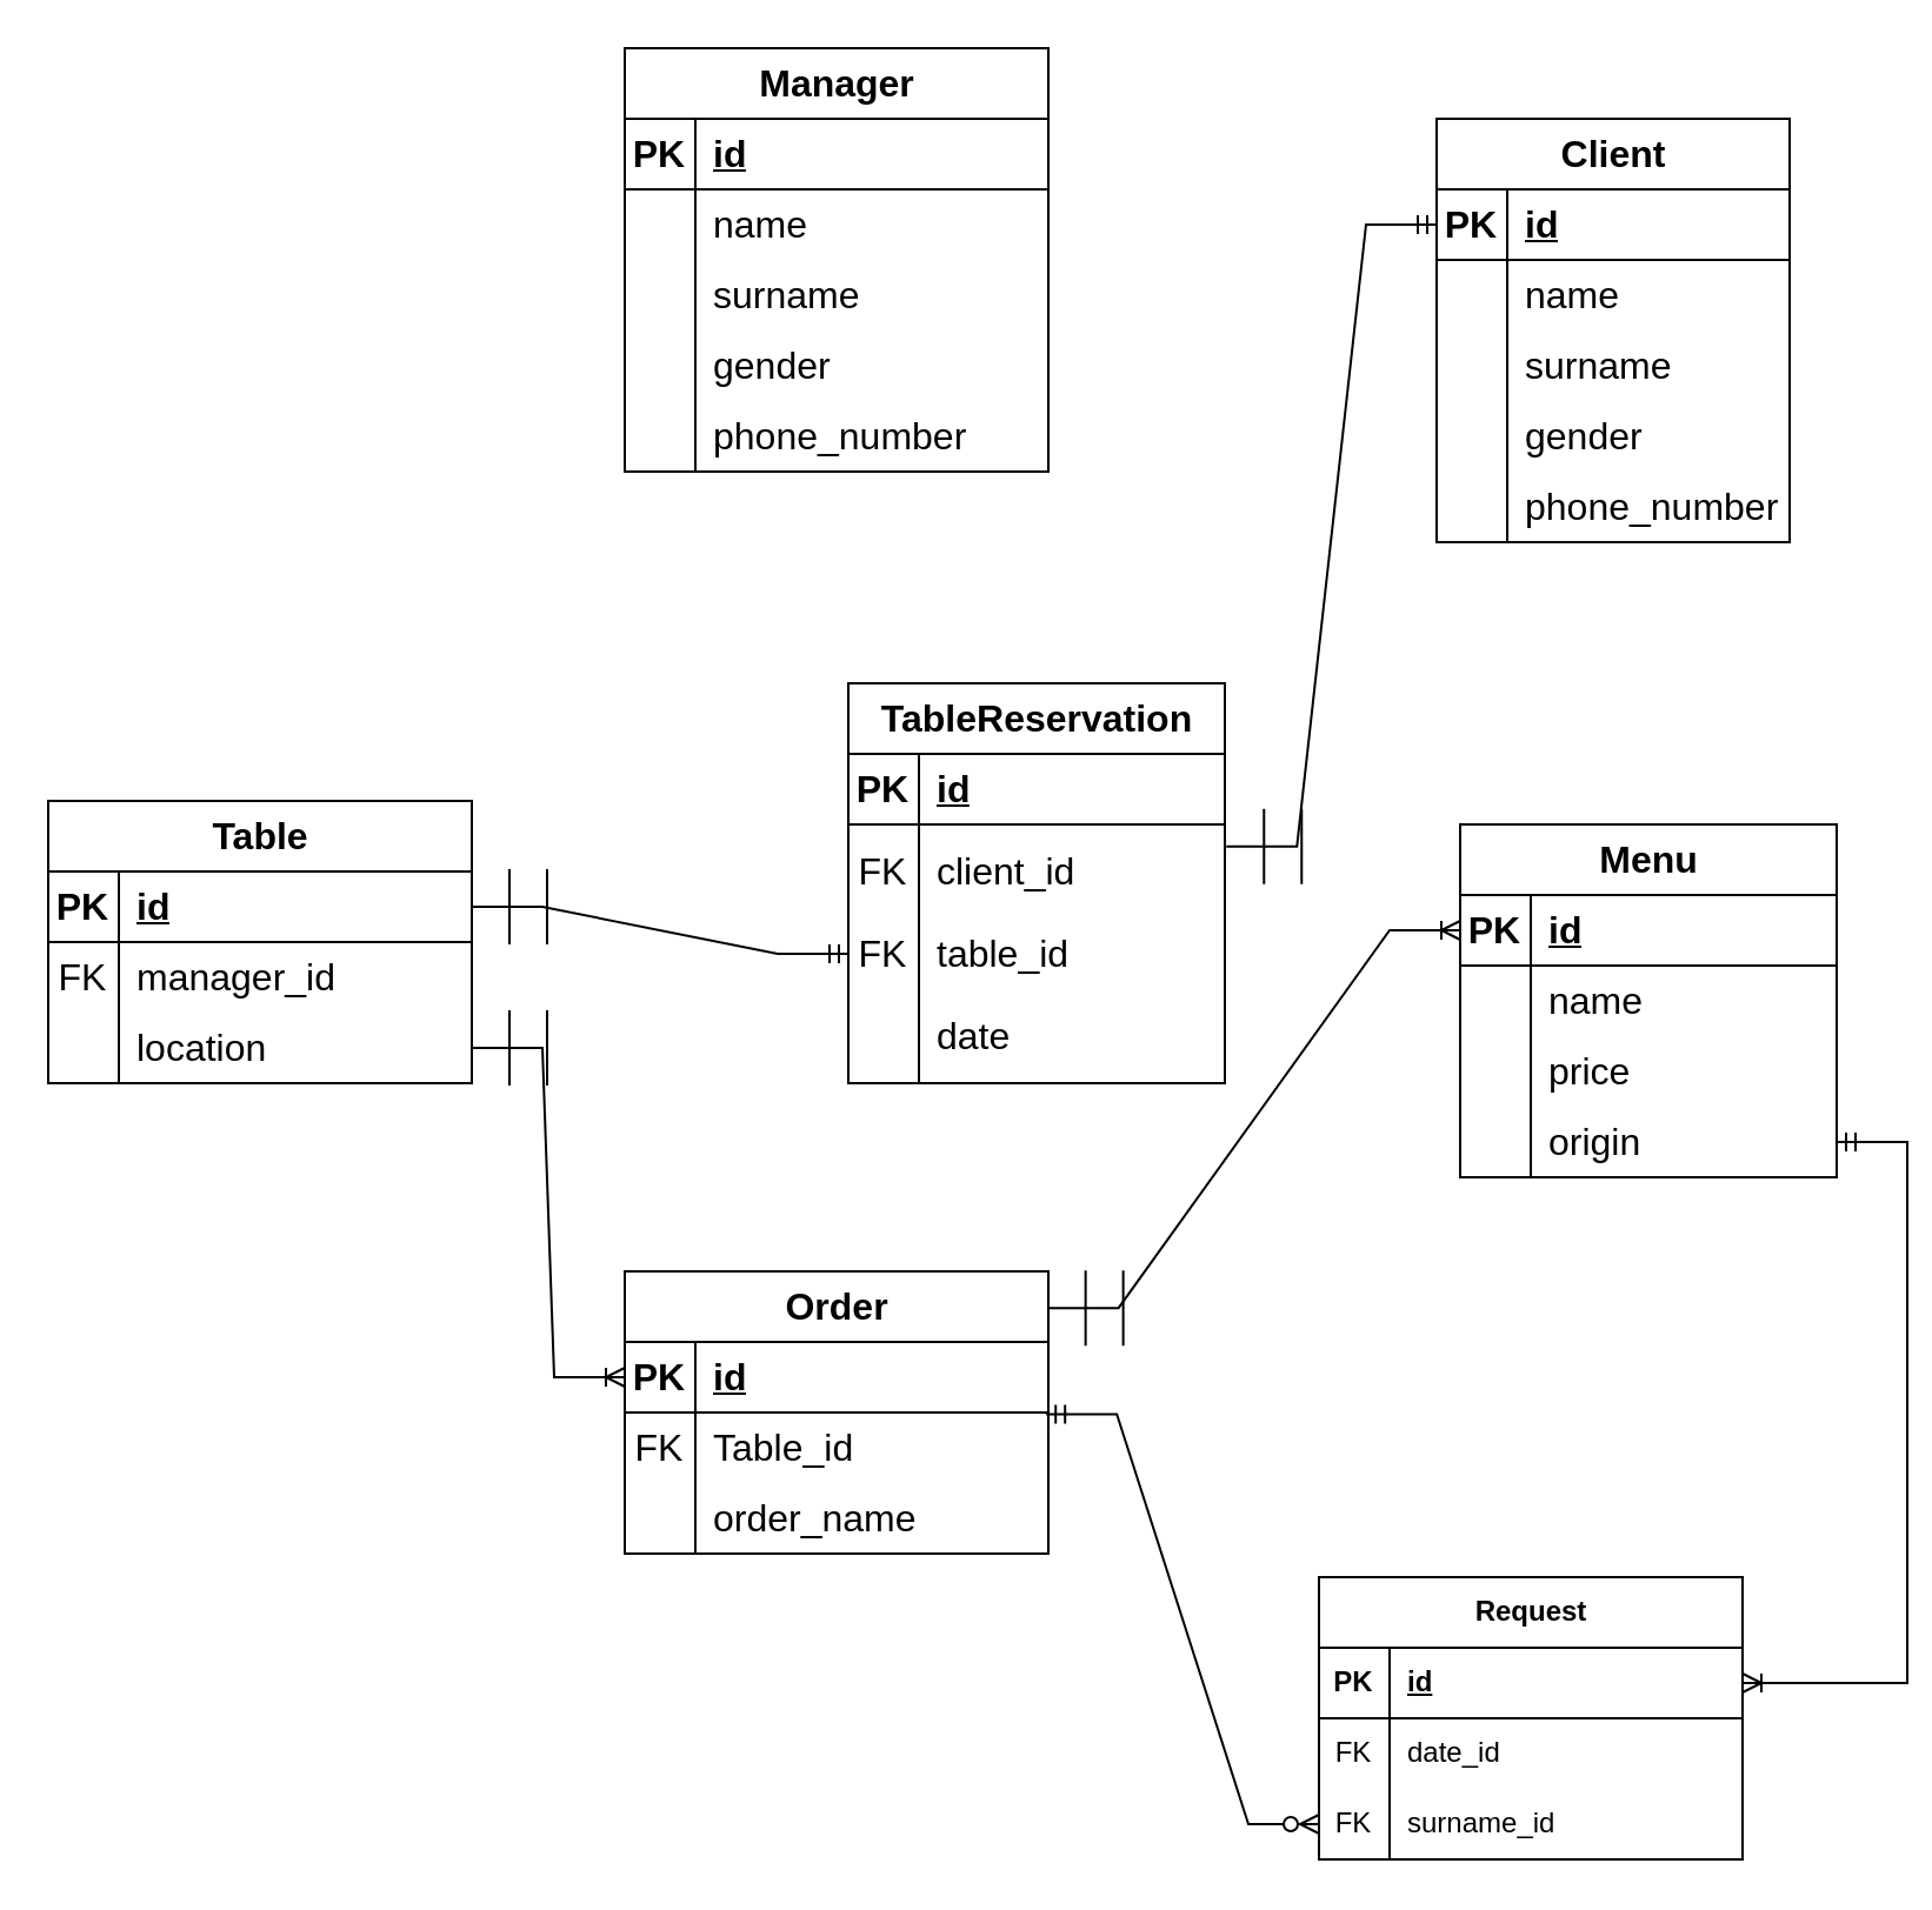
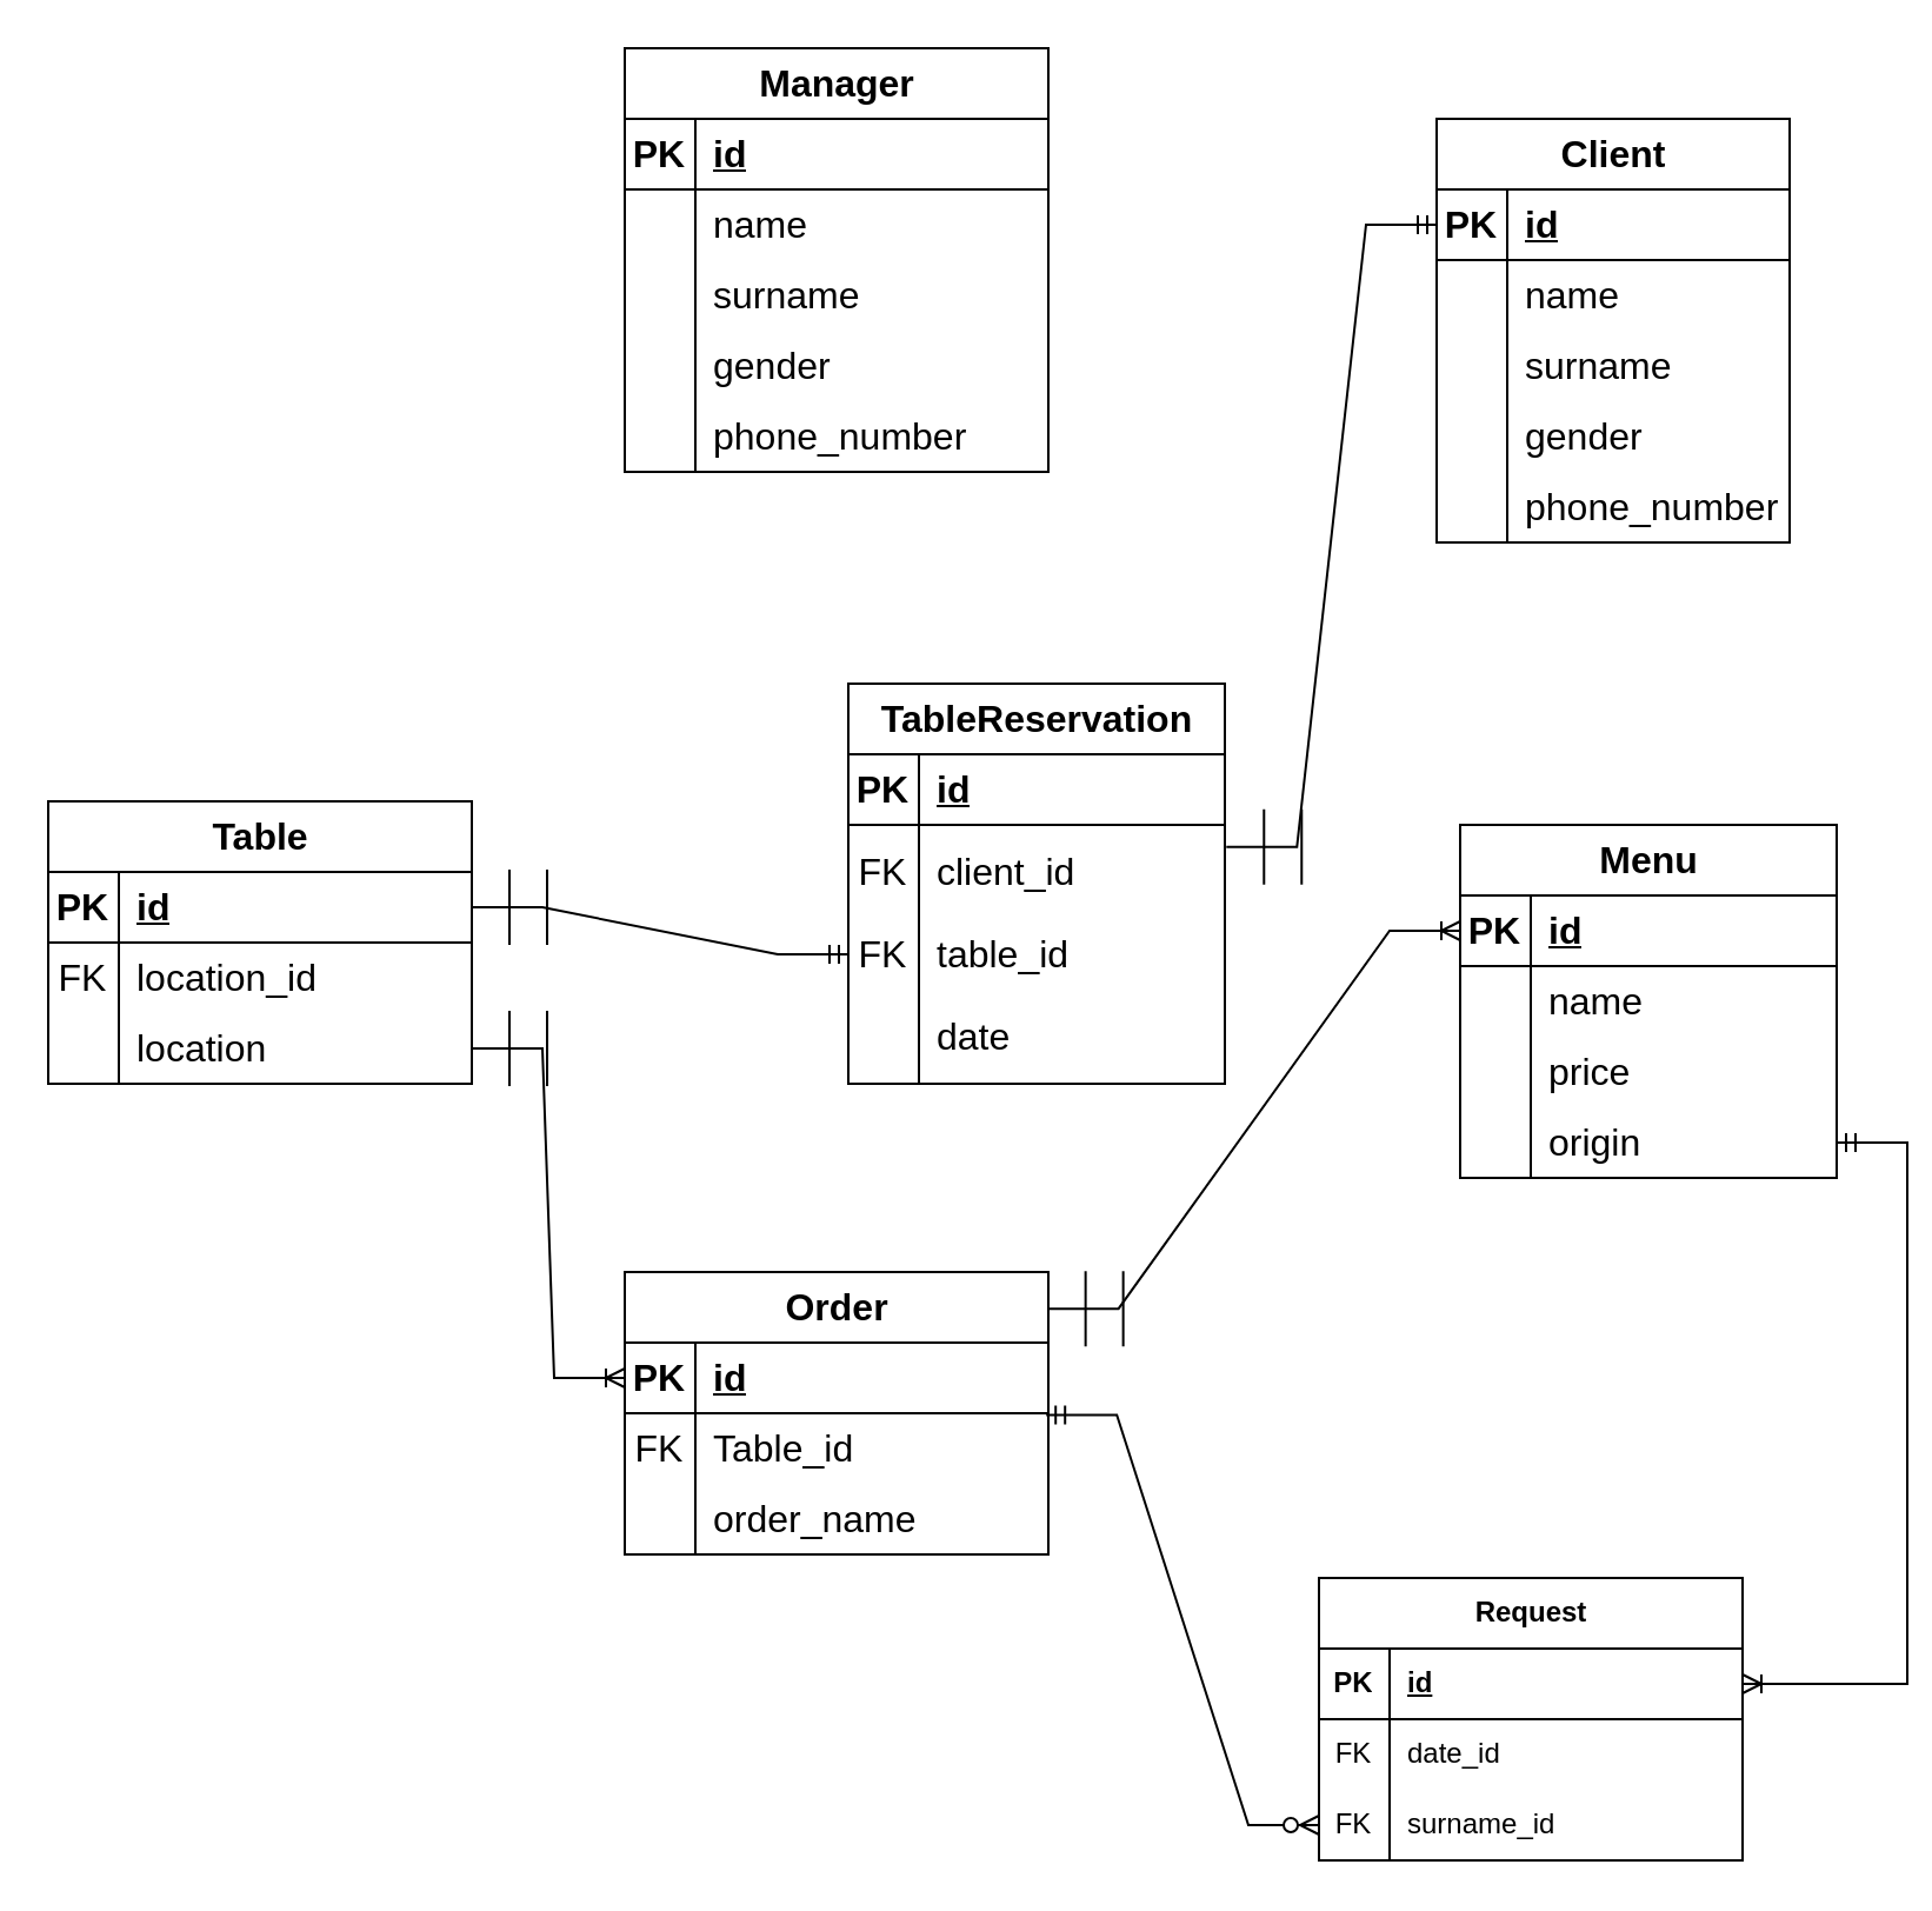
- <mxCell id="61" value="manager_id" style="shape=partialRectangle;connectable=0;fillColor=none;top=0;left=0;bottom=0;right=0;align=left;spacingLeft=6;overflow=hidden;whiteSpace=wrap;html=1;rounded=0;strokeColor=default;verticalAlign=middle;fontFamily=Helvetica;fontSize=16;fontColor=default;startSize=30;" parent="59" vertex="1"><mxGeometry x="30" width="150" height="30" as="geometry"><mxRectangle width="150" height="30" as="alternateBounds" /></mxGeometry></mxCell>
+ <mxCell id="61" value="location_id" style="shape=partialRectangle;connectable=0;fillColor=none;top=0;left=0;bottom=0;right=0;align=left;spacingLeft=6;overflow=hidden;whiteSpace=wrap;html=1;rounded=0;strokeColor=default;verticalAlign=middle;fontFamily=Helvetica;fontSize=16;fontColor=default;startSize=30;" parent="59" vertex="1"><mxGeometry x="30" width="150" height="30" as="geometry"><mxRectangle width="150" height="30" as="alternateBounds" /></mxGeometry></mxCell>
